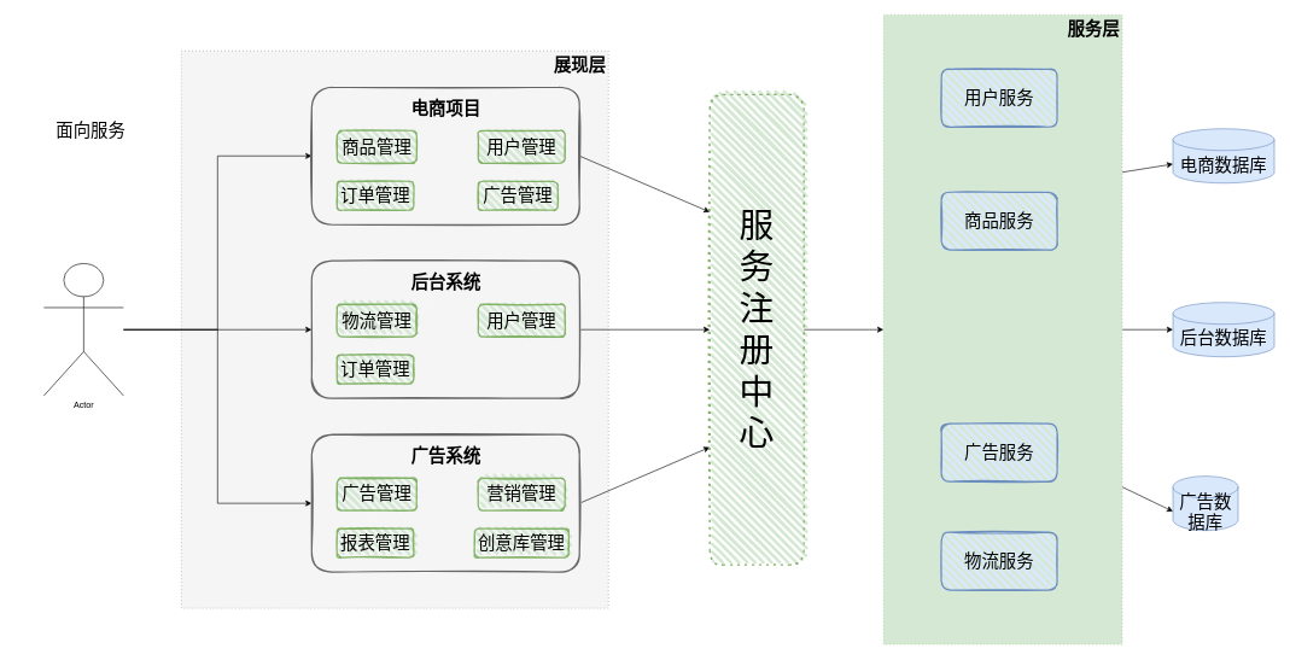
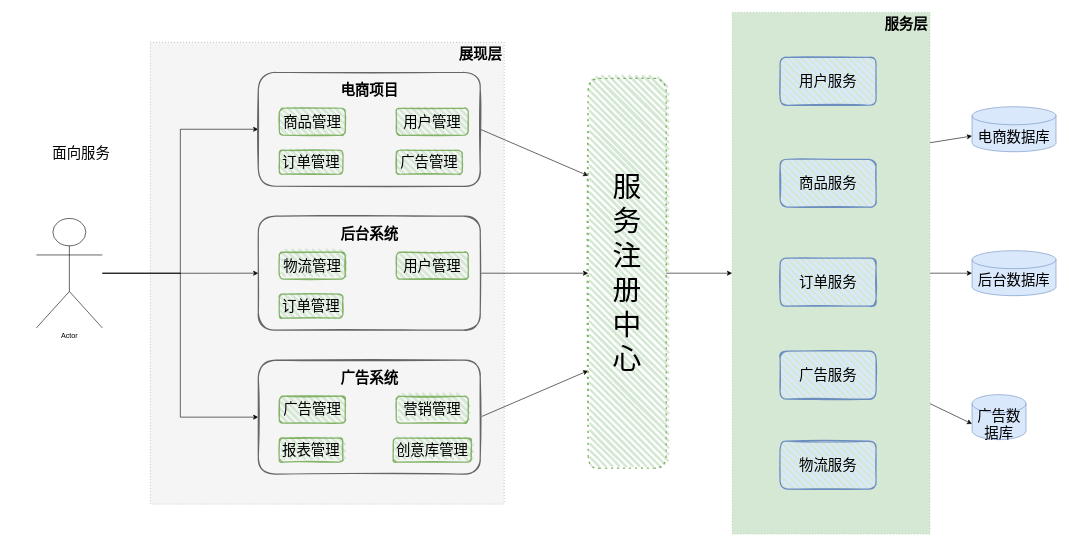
- <mxCell id="34" value="&lt;font style=&quot;font-size: 24px;&quot;&gt;面向服务&lt;/font&gt;" style="text;html=1;strokeColor=none;fillColor=none;align=center;verticalAlign=middle;whiteSpace=wrap;rounded=0;" vertex="1" parent="1"><mxGeometry x="10" y="165" width="230" height="30" as="geometry" /></mxCell>
+ <mxCell id="34" value="&lt;font style=&quot;font-size: 24px;&quot;&gt;面向服务&lt;/font&gt;" style="text;html=1;strokeColor=none;fillColor=none;align=center;verticalAlign=middle;whiteSpace=wrap;rounded=0;" vertex="1" parent="1"><mxGeometry x="20" y="240" width="230" height="30" as="geometry" /></mxCell>
+ <mxCell id="37" value="订单服务" style="rounded=1;whiteSpace=wrap;html=1;strokeWidth=2;fillWeight=4;hachureGap=8;hachureAngle=45;fillColor=#dae8fc;sketch=1;fontSize=24;strokeColor=#6c8ebf;" vertex="1" parent="1"><mxGeometry x="1300" y="430" width="160" height="80" as="geometry" /></mxCell>
